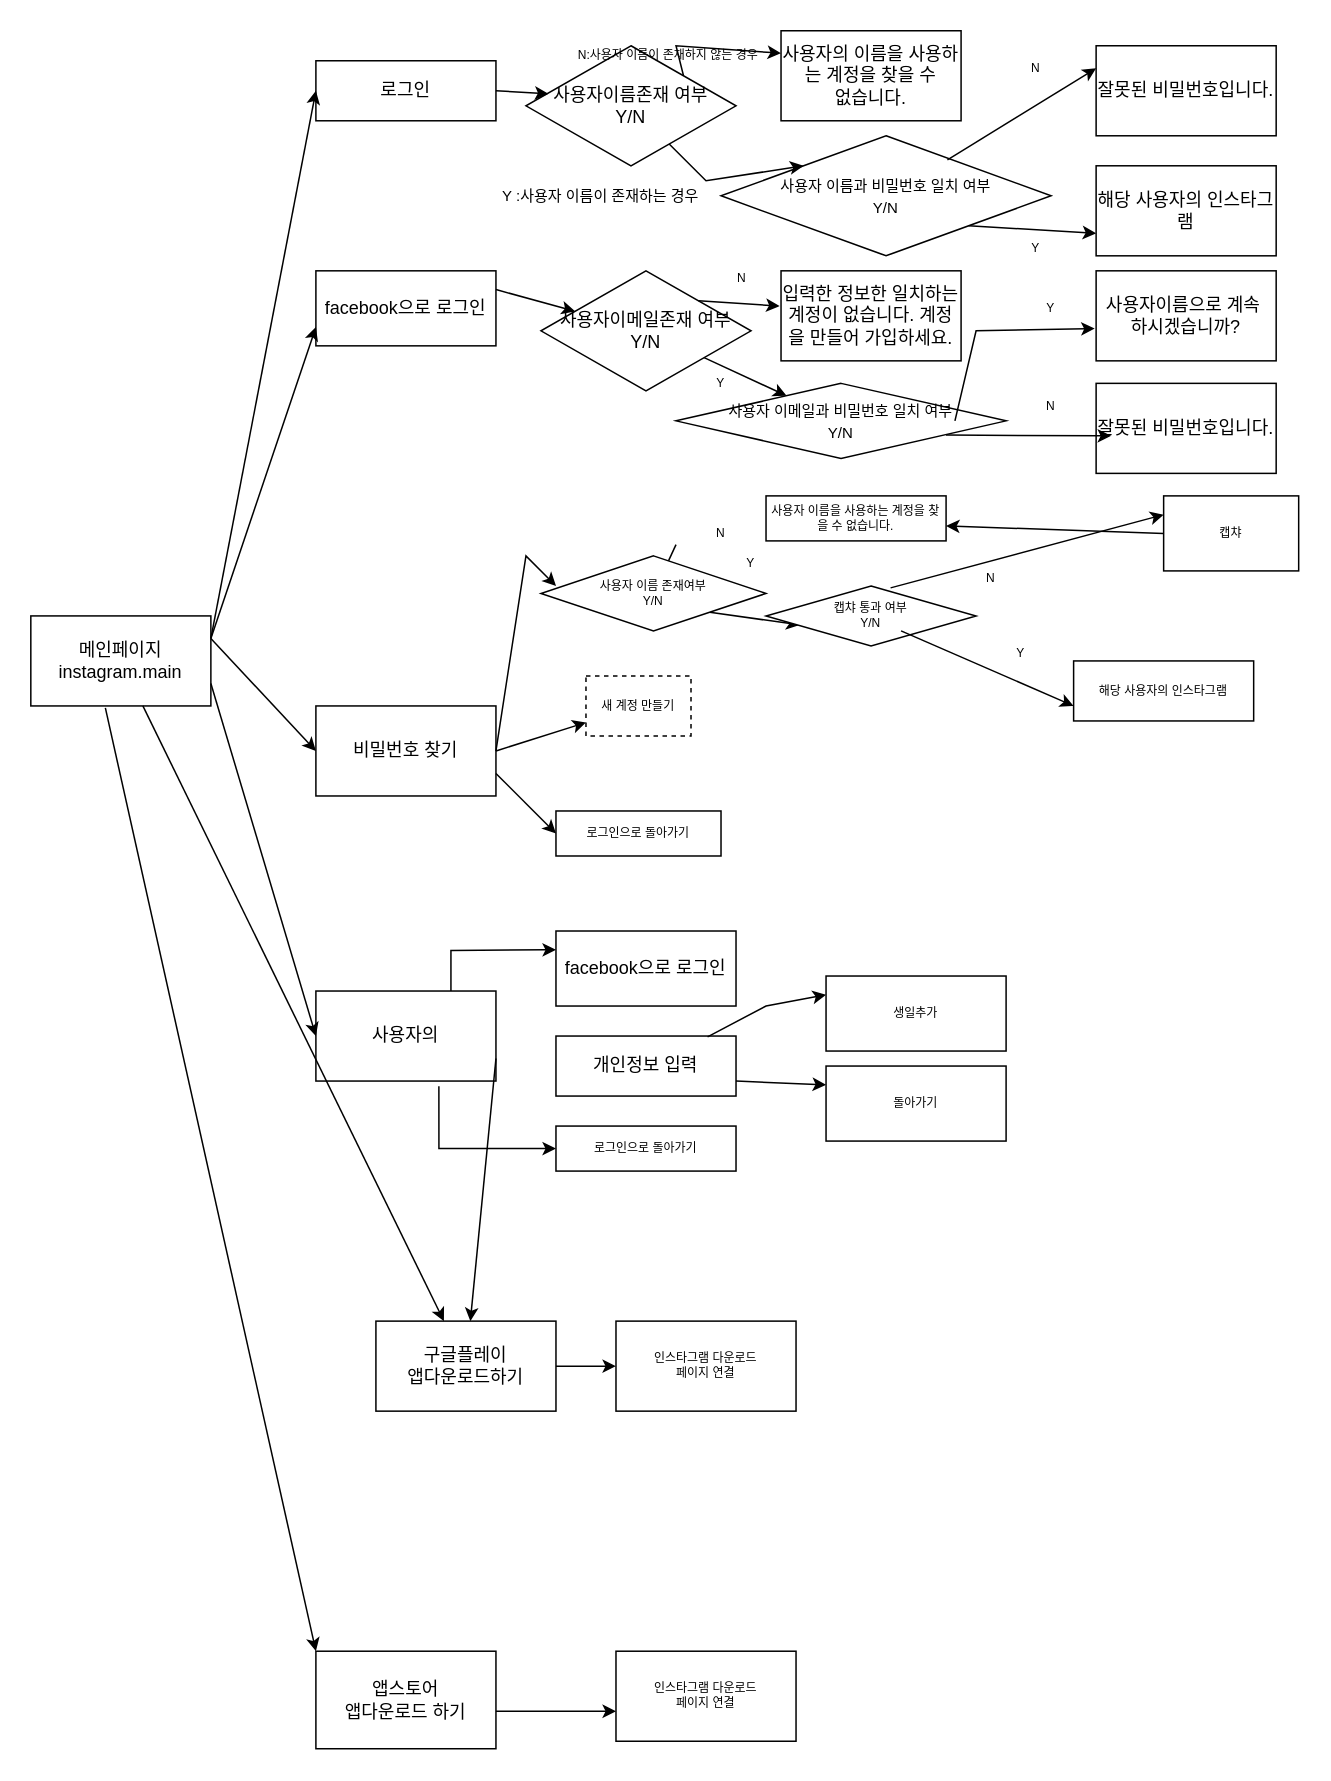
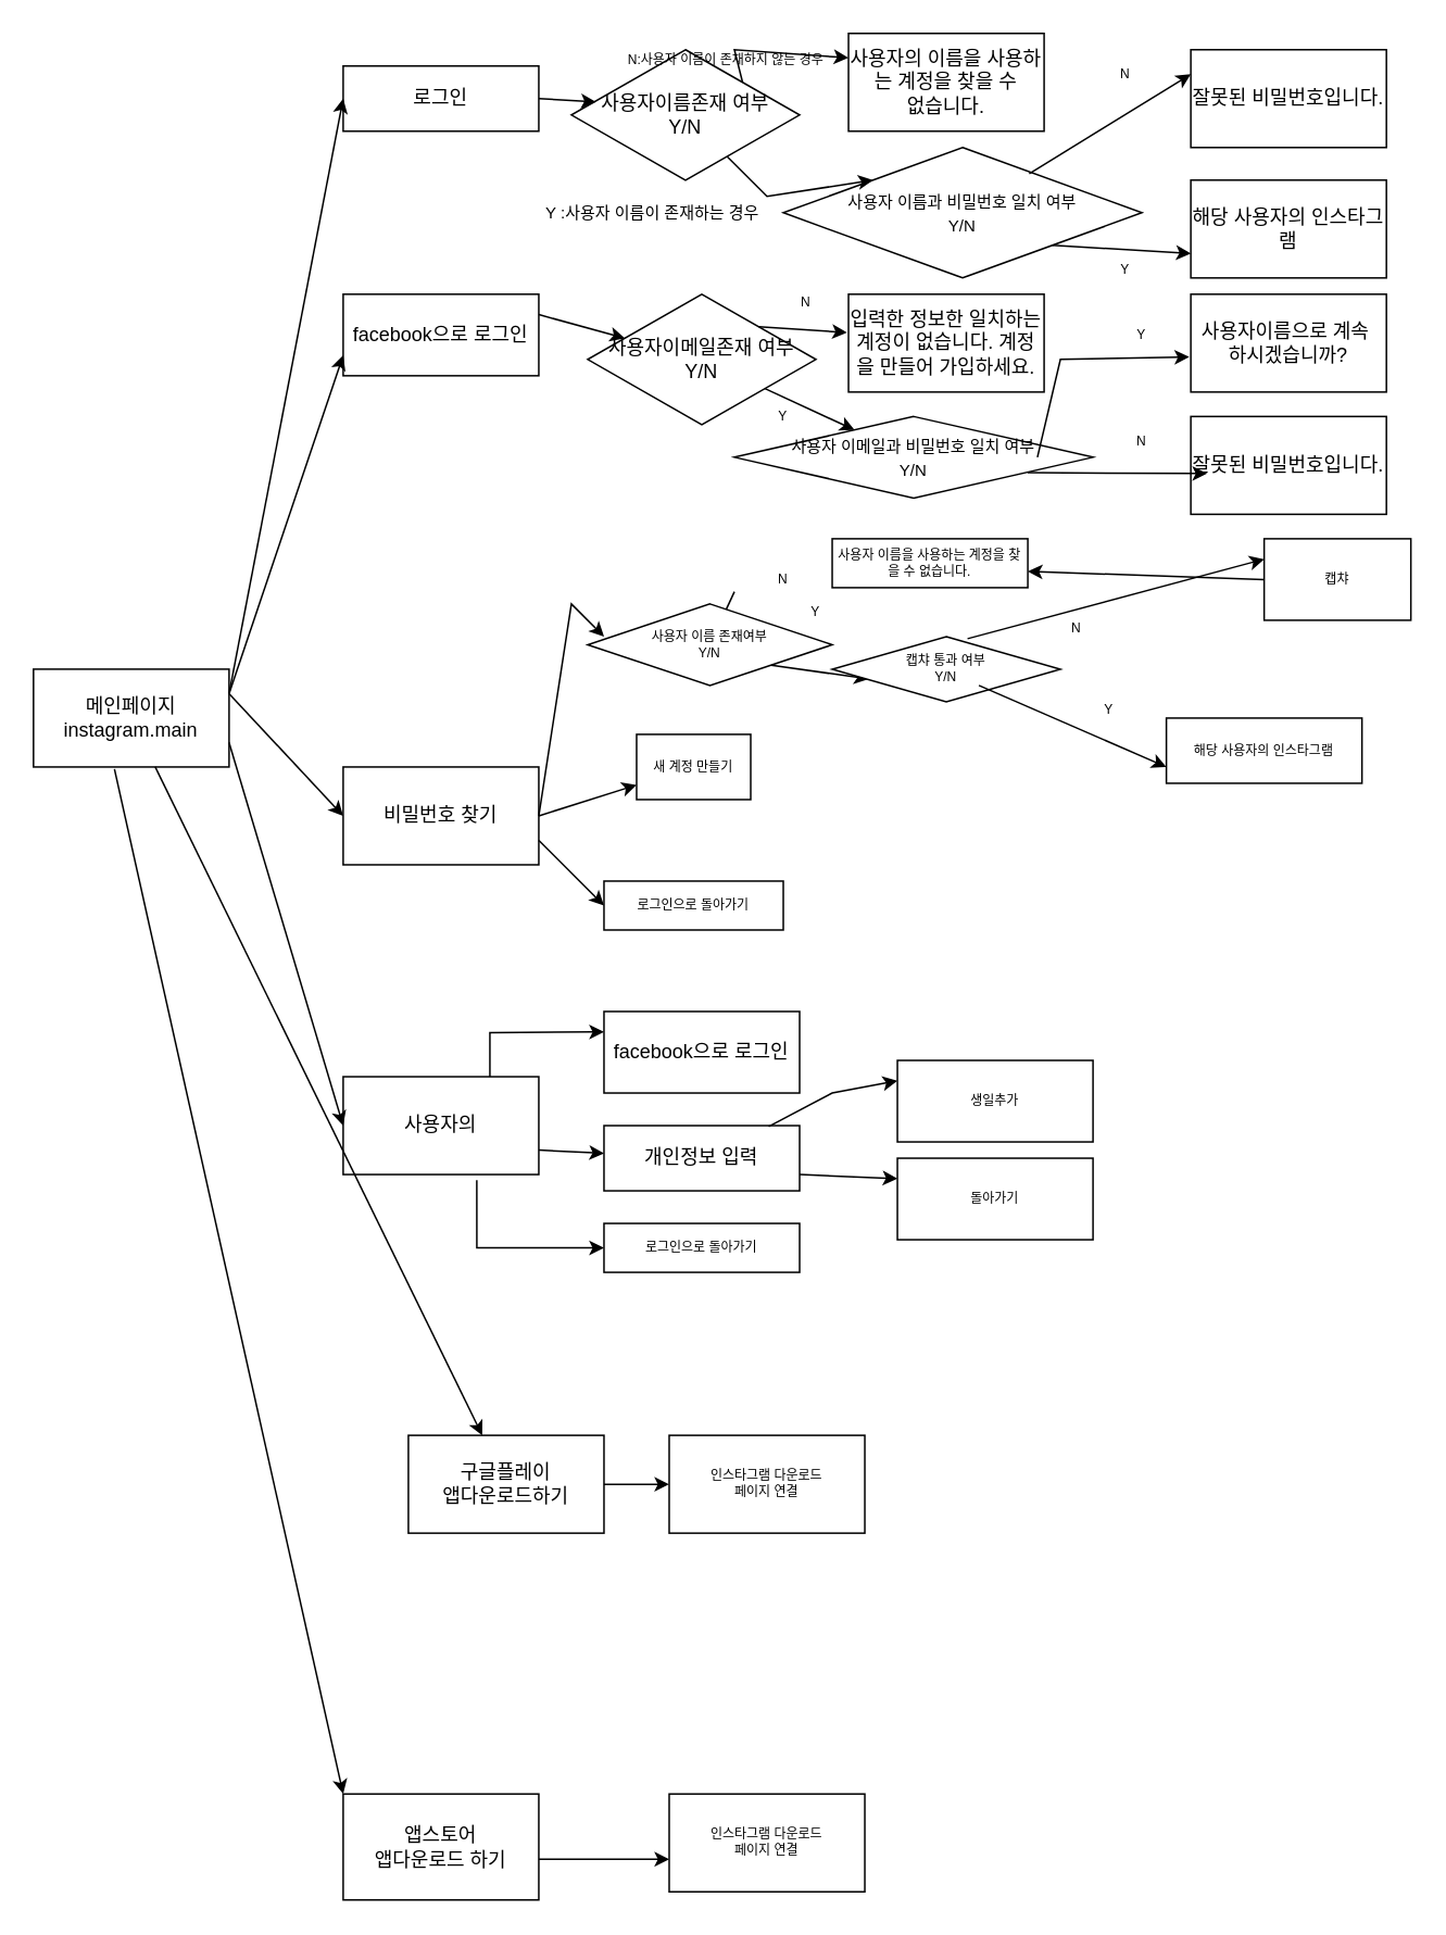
- <mxCell id="34" value="새 계정 만들기" style="rounded=0;whiteSpace=wrap;html=1;fontSize=8;dashed=1;" parent="1" vertex="1"><mxGeometry x="390" y="450" width="70" height="40" as="geometry" /></mxCell>
+ <mxCell id="34" value="새 계정 만들기" style="rounded=0;whiteSpace=wrap;html=1;fontSize=8;" parent="1" vertex="1"><mxGeometry x="390" y="450" width="70" height="40" as="geometry" /></mxCell>
- <mxCell id="69" value="" style="endArrow=classic;html=1;rounded=0;fontSize=8;exitX=1;exitY=0.75;exitDx=0;exitDy=0;" parent="1" source="6" target="5" edge="1"><mxGeometry width="50" height="50" relative="1" as="geometry"><mxPoint x="340" y="510" as="sourcePoint" /><mxPoint x="390" y="460" as="targetPoint" /></mxGeometry></mxCell>
+ <mxCell id="69" value="" style="endArrow=classic;html=1;rounded=0;fontSize=8;exitX=1;exitY=0.75;exitDx=0;exitDy=0;" parent="1" source="6" target="66" edge="1"><mxGeometry width="50" height="50" relative="1" as="geometry"><mxPoint x="340" y="510" as="sourcePoint" /><mxPoint x="390" y="460" as="targetPoint" /></mxGeometry></mxCell>
